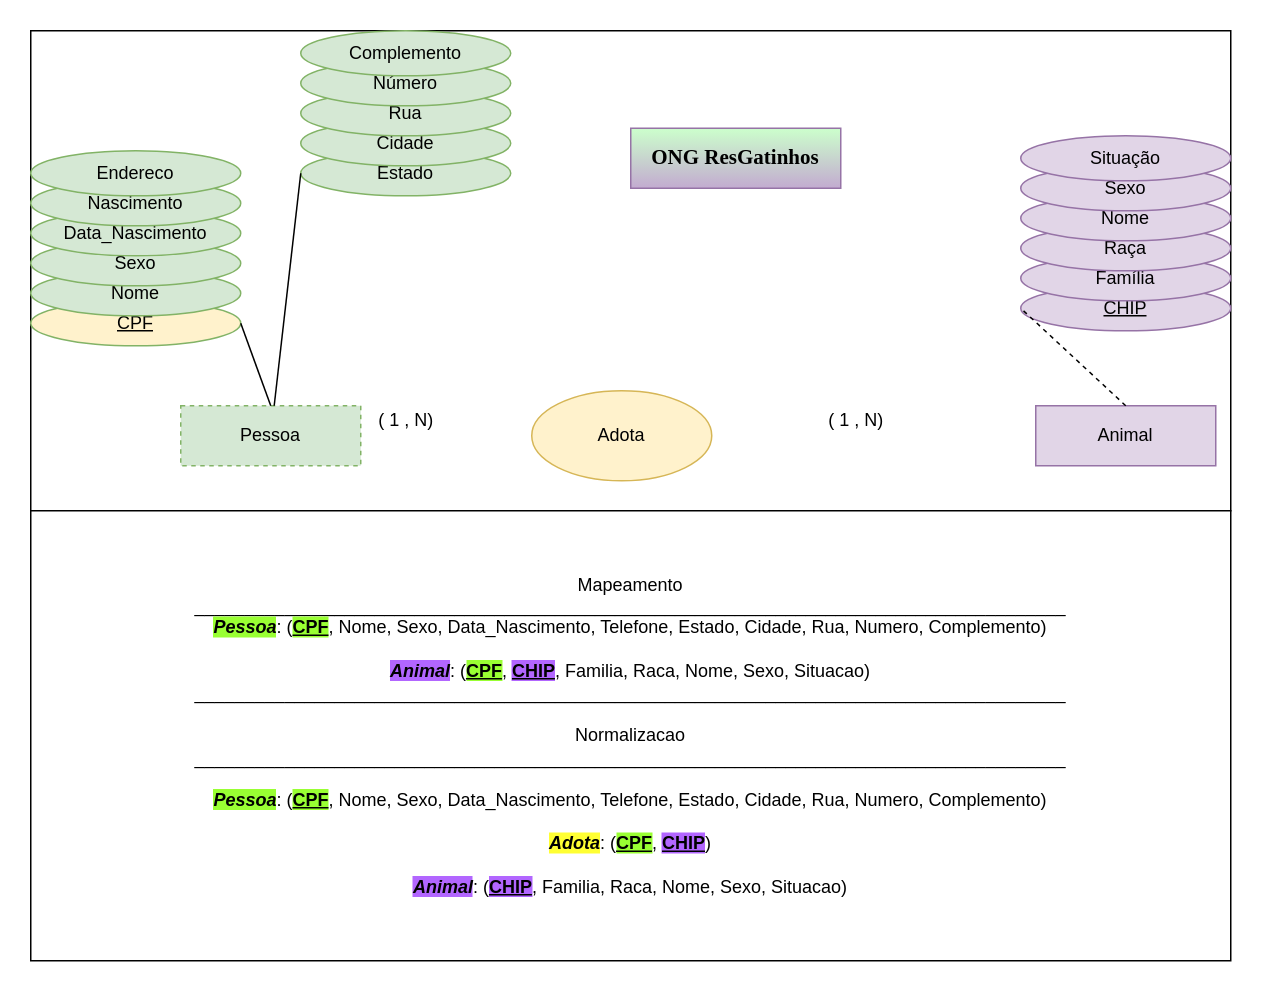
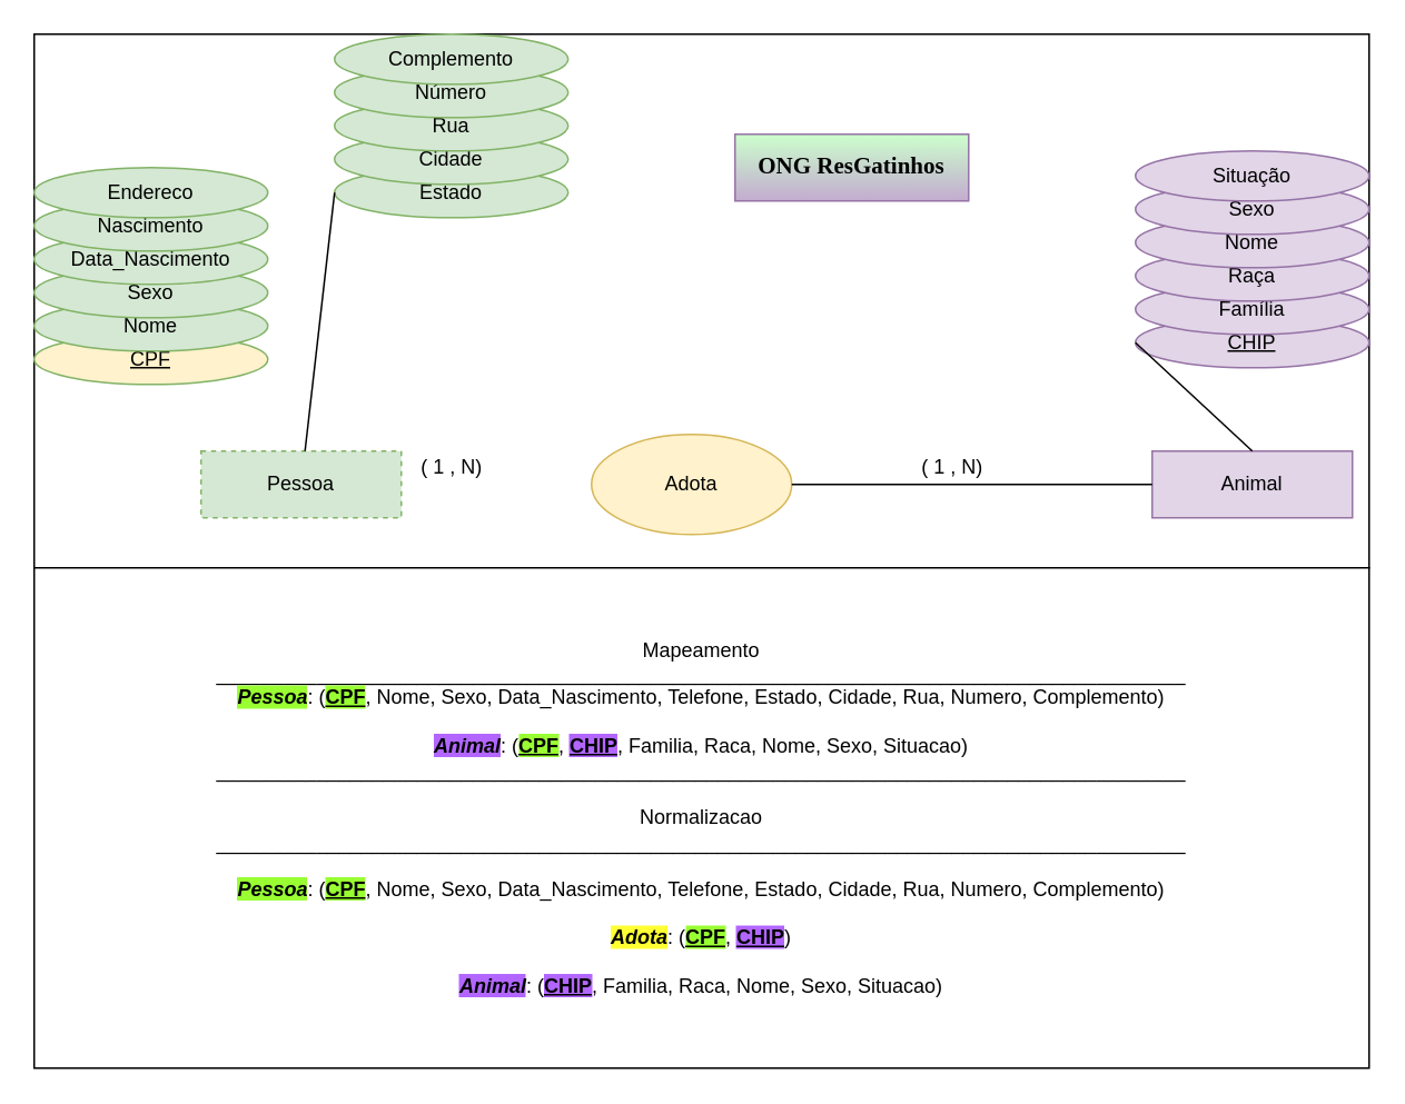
- <mxCell id="30" value="&lt;font style=&quot;font-size: 14px;&quot; face=&quot;Times New Roman&quot;&gt;&lt;b&gt;ONG ResGatinhos&lt;/b&gt;&lt;/font&gt;" style="text;html=1;strokeColor=#9673a6;fillColor=#CCFFCC;align=center;verticalAlign=middle;whiteSpace=wrap;rounded=0;labelBackgroundColor=none;fontFamily=Helvetica;gradientColor=#C3ABD0;" vertex="1" parent="1"><mxGeometry x="420" y="85" width="140" height="40" as="geometry" /></mxCell>
+ <mxCell id="30" value="&lt;font style=&quot;font-size: 14px;&quot; face=&quot;Times New Roman&quot;&gt;&lt;b&gt;ONG ResGatinhos&lt;/b&gt;&lt;/font&gt;" style="text;html=1;strokeColor=#9673a6;fillColor=#CCFFCC;align=center;verticalAlign=middle;whiteSpace=wrap;rounded=0;labelBackgroundColor=none;fontFamily=Helvetica;gradientColor=#C3ABD0;" vertex="1" parent="1"><mxGeometry x="440" y="80" width="140" height="40" as="geometry" /></mxCell>
- <mxCell id="21" value="" style="endArrow=none;html=1;rounded=0;exitX=0.5;exitY=0;exitDx=0;exitDy=0;entryX=0;entryY=0.5;entryDx=0;entryDy=0;dashed=1;" edge="1" parent="1" source="4" target="20"><mxGeometry width="50" height="50" relative="1" as="geometry"><mxPoint x="670" y="270" as="sourcePoint" /><mxPoint x="620" y="300" as="targetPoint" /></mxGeometry></mxCell>
+ <mxCell id="21" value="" style="endArrow=none;html=1;rounded=0;exitX=0.5;exitY=0;exitDx=0;exitDy=0;entryX=0;entryY=0.5;entryDx=0;entryDy=0;" edge="1" parent="1" source="4" target="20"><mxGeometry width="50" height="50" relative="1" as="geometry"><mxPoint x="670" y="270" as="sourcePoint" /><mxPoint x="620" y="300" as="targetPoint" /></mxGeometry></mxCell>
- <mxCell id="18" value="" style="endArrow=none;html=1;rounded=0;entryX=0.5;entryY=0;entryDx=0;entryDy=0;exitX=1;exitY=0.5;exitDx=0;exitDy=0;" edge="1" parent="1" source="7" target="3"><mxGeometry width="50" height="50" relative="1" as="geometry"><mxPoint x="180" y="220" as="sourcePoint" /><mxPoint x="364" y="300" as="targetPoint" /></mxGeometry></mxCell>
+ <mxCell id="6" value="" style="endArrow=none;html=1;rounded=0;exitX=1;exitY=0.5;exitDx=0;exitDy=0;entryX=0;entryY=0.5;entryDx=0;entryDy=0;" edge="1" parent="1" source="5" target="4"><mxGeometry width="50" height="50" relative="1" as="geometry"><mxPoint x="250" y="300" as="sourcePoint" /><mxPoint x="364" y="300" as="targetPoint" /></mxGeometry></mxCell>
